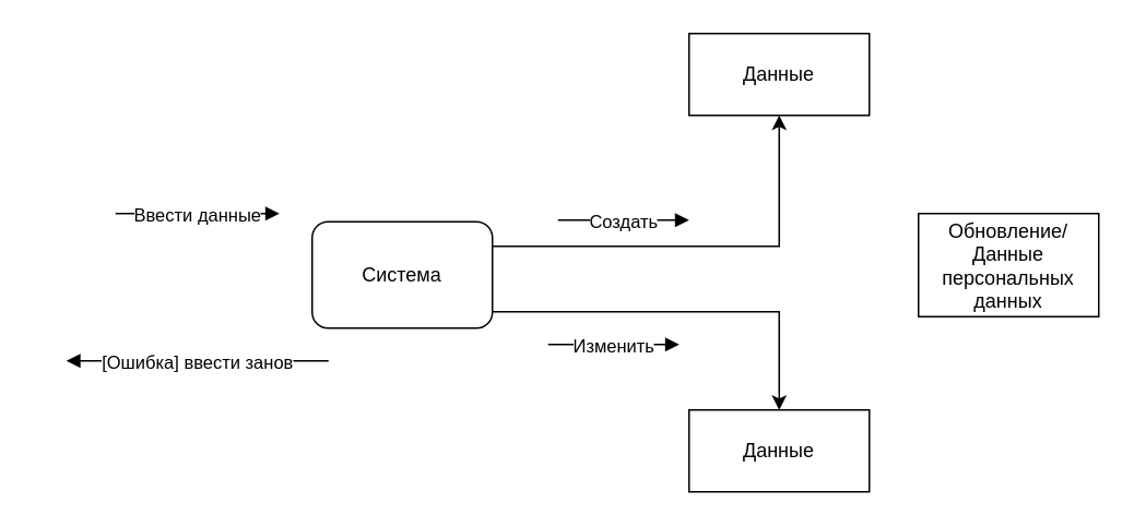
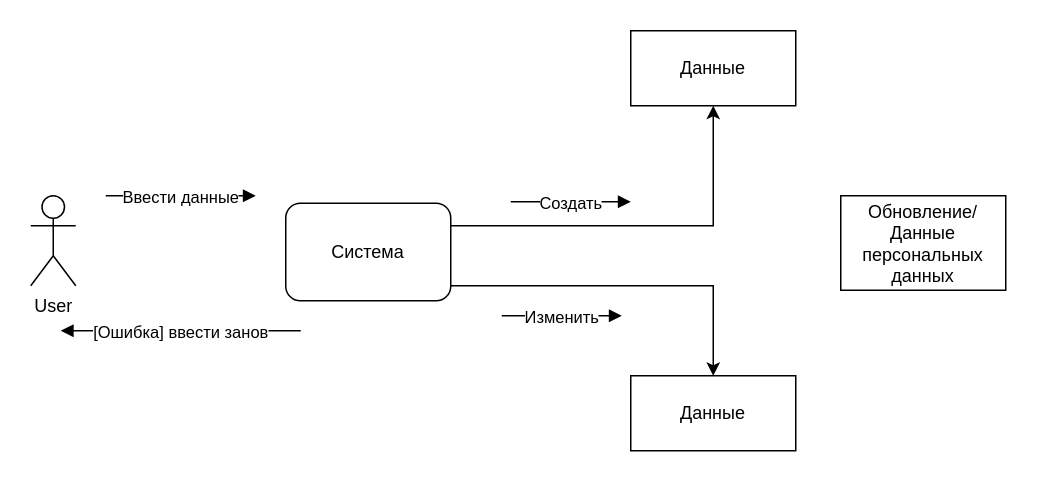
+ <mxCell id="2" value="User" style="shape=umlActor;verticalLabelPosition=bottom;verticalAlign=top;html=1;outlineConnect=0;" vertex="1" parent="1"><mxGeometry x="20" y="130" width="30" height="60" as="geometry" /></mxCell>
